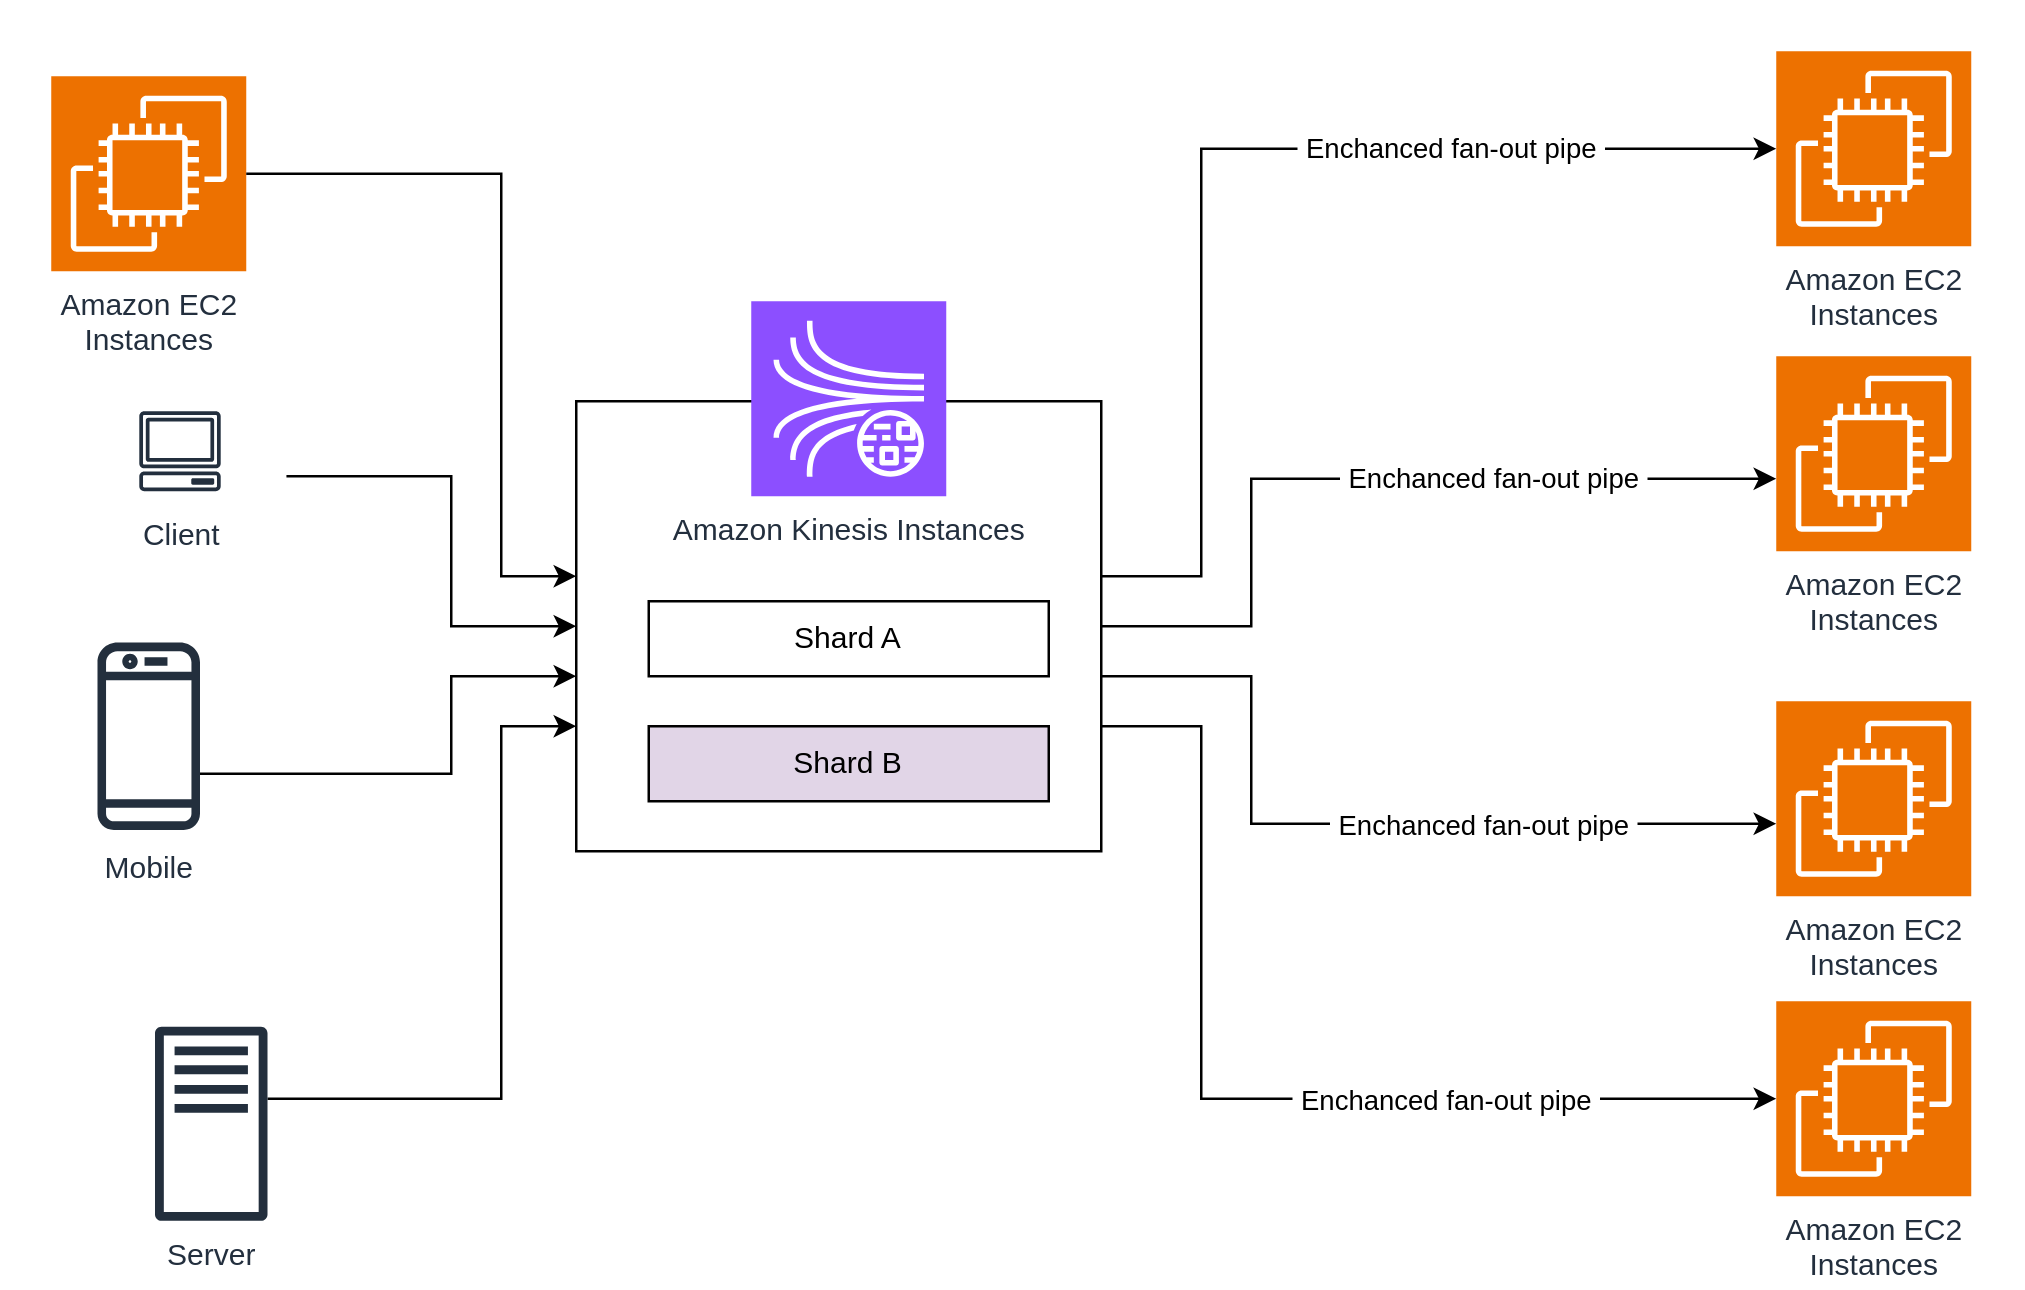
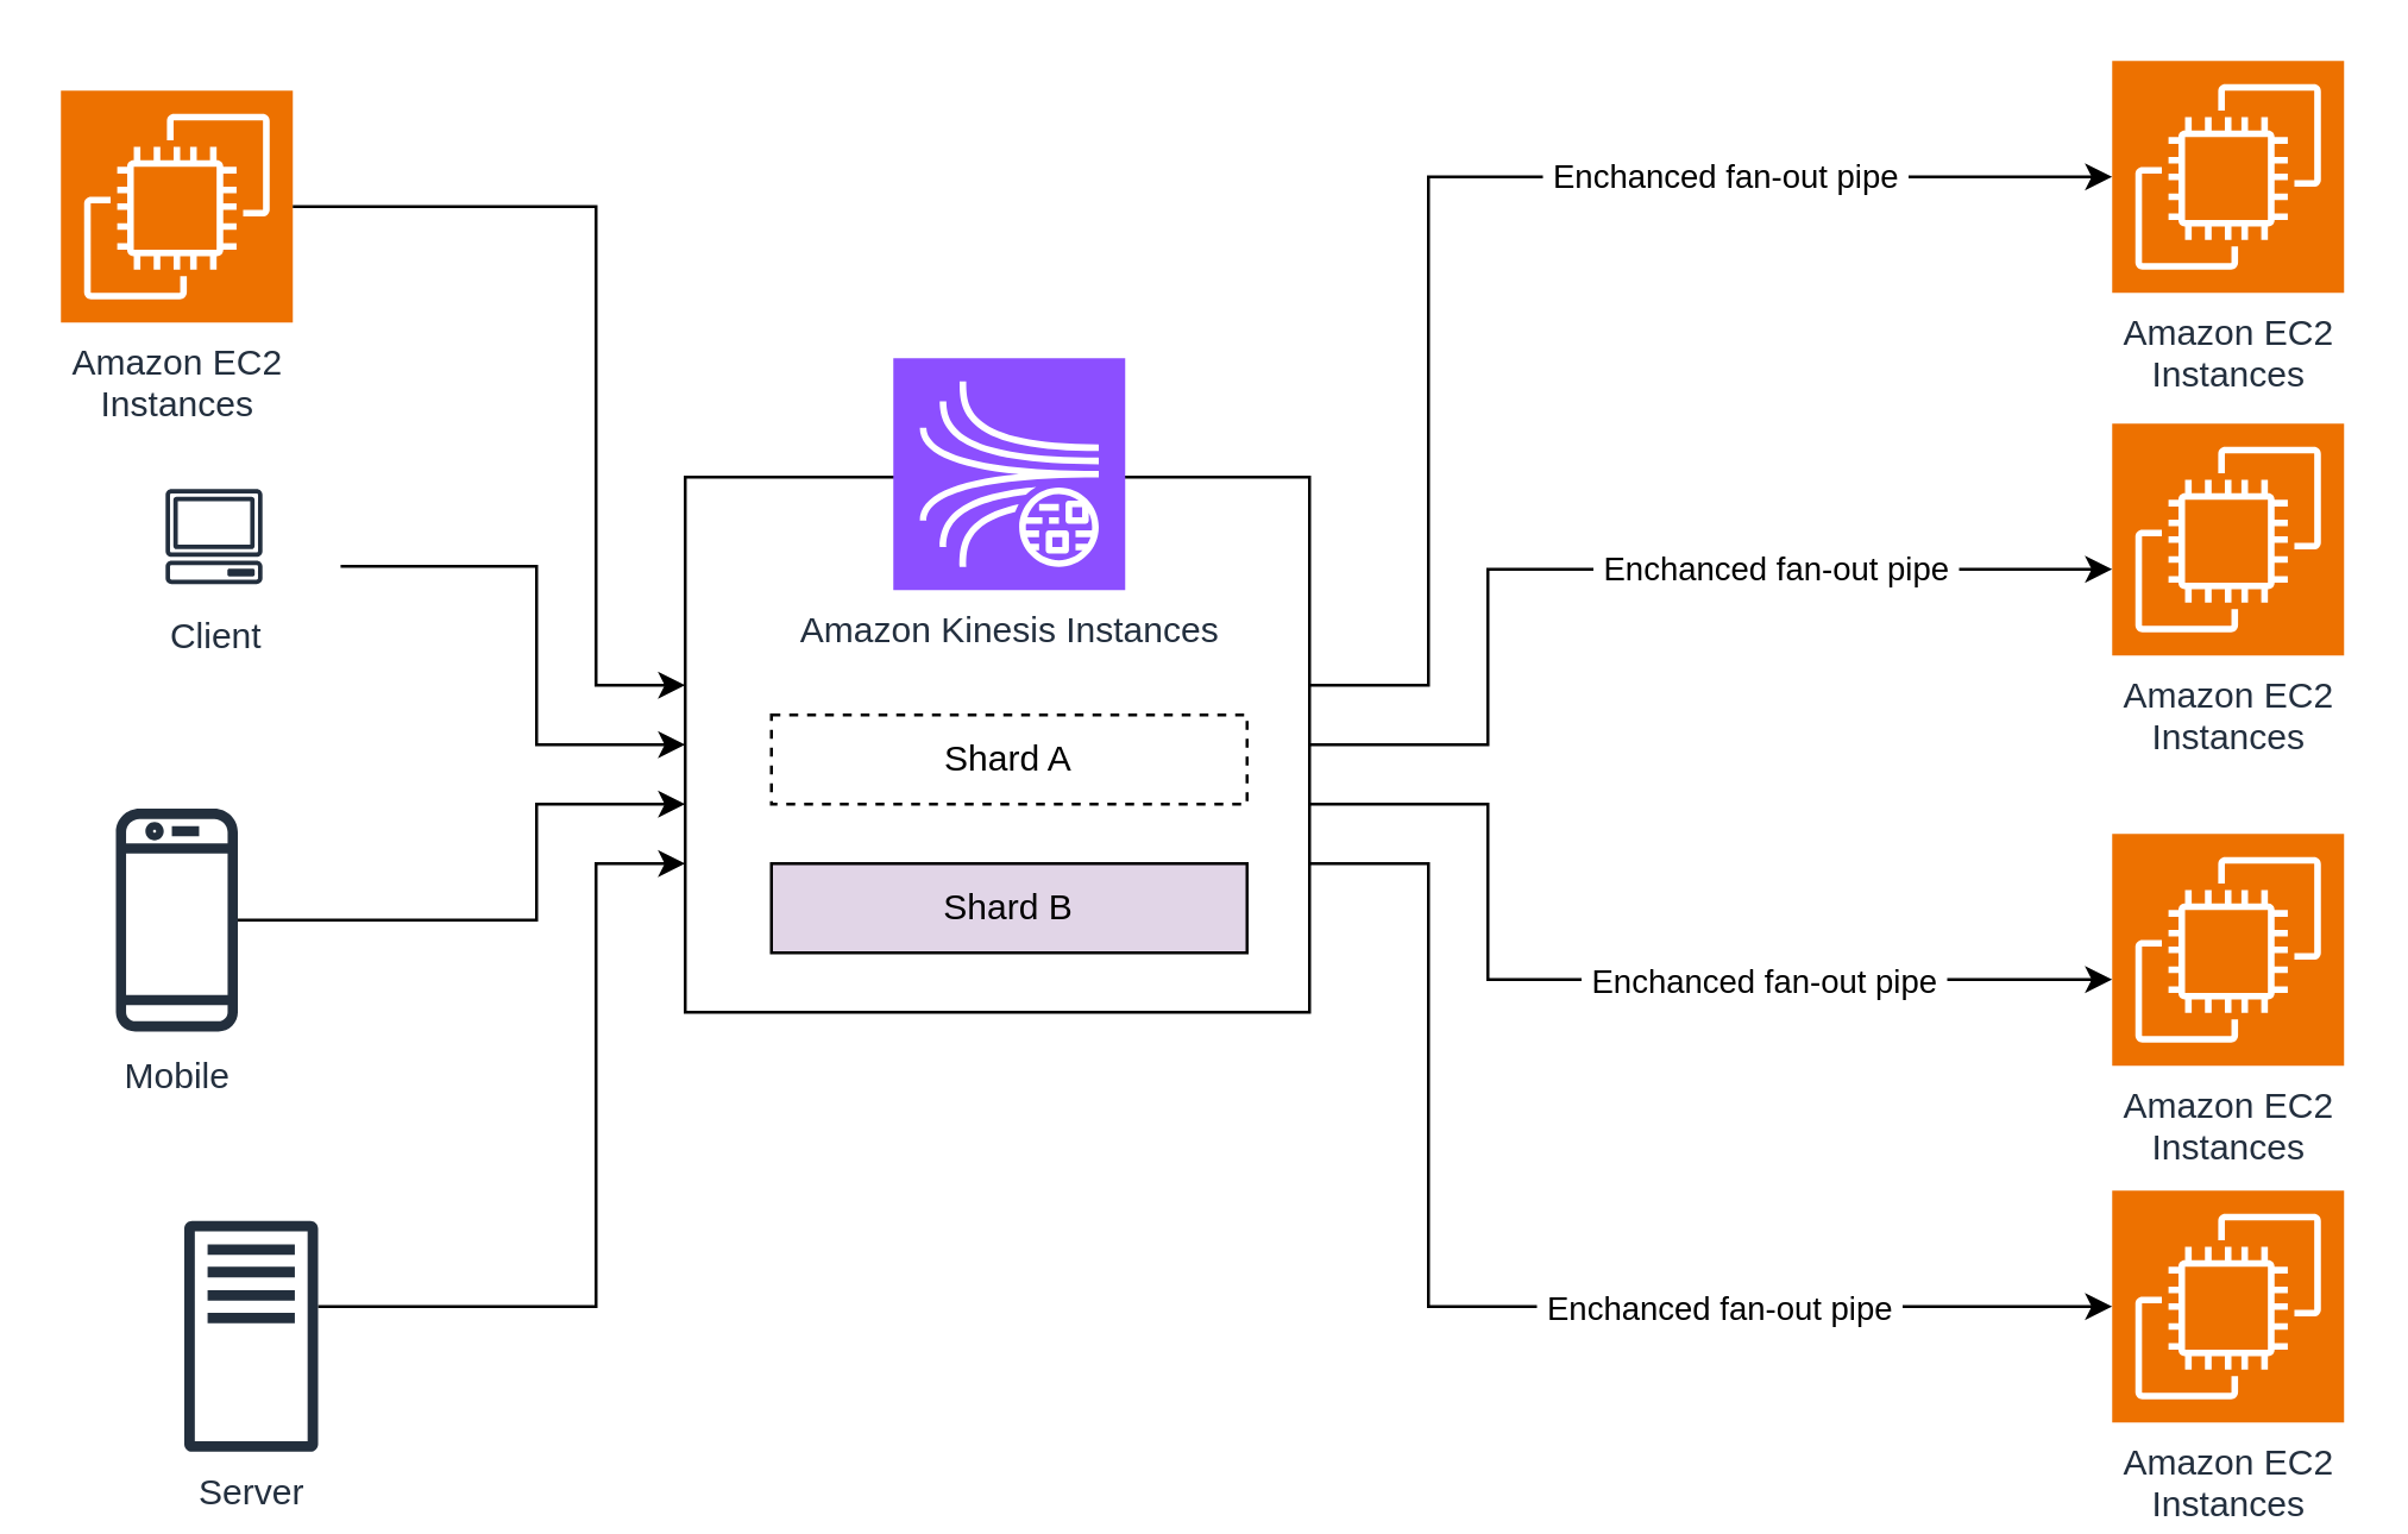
- <mxCell id="14" value="Shard A" style="rounded=0;whiteSpace=wrap;html=1;" vertex="1" parent="1"><mxGeometry x="259" y="240" width="160" height="30" as="geometry" /></mxCell>
+ <mxCell id="14" value="Shard A" style="rounded=0;whiteSpace=wrap;html=1;dashed=1;" vertex="1" parent="1"><mxGeometry x="259" y="240" width="160" height="30" as="geometry" /></mxCell>
- <mxCell id="11" value="Mobile" style="sketch=0;outlineConnect=0;fontColor=#232F3E;gradientColor=none;fillColor=#232F3D;strokeColor=none;dashed=0;verticalLabelPosition=bottom;verticalAlign=top;align=center;html=1;fontSize=12;fontStyle=0;aspect=fixed;pointerEvents=1;shape=mxgraph.aws4.mobile_client;" vertex="1" parent="1"><mxGeometry x="38.5" y="255" width="41" height="78" as="geometry" /></mxCell>
+ <mxCell id="11" value="Mobile" style="sketch=0;outlineConnect=0;fontColor=#232F3E;gradientColor=none;fillColor=#232F3D;strokeColor=none;dashed=0;verticalLabelPosition=bottom;verticalAlign=top;align=center;html=1;fontSize=12;fontStyle=0;aspect=fixed;pointerEvents=1;shape=mxgraph.aws4.mobile_client;" vertex="1" parent="1"><mxGeometry x="38.5" y="270" width="41" height="78" as="geometry" /></mxCell>
